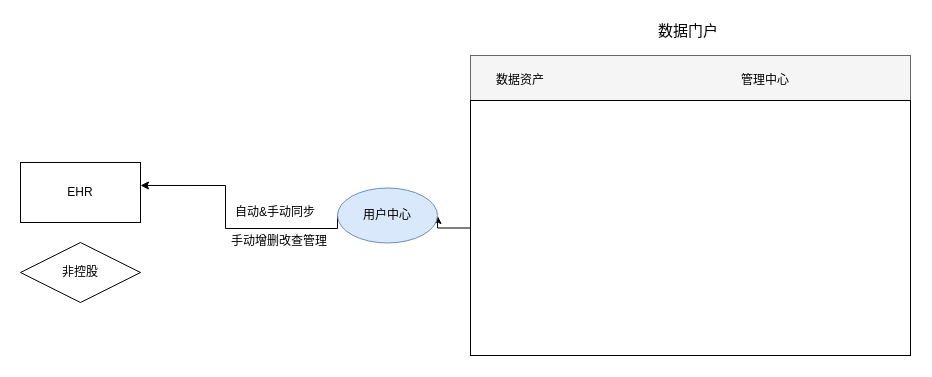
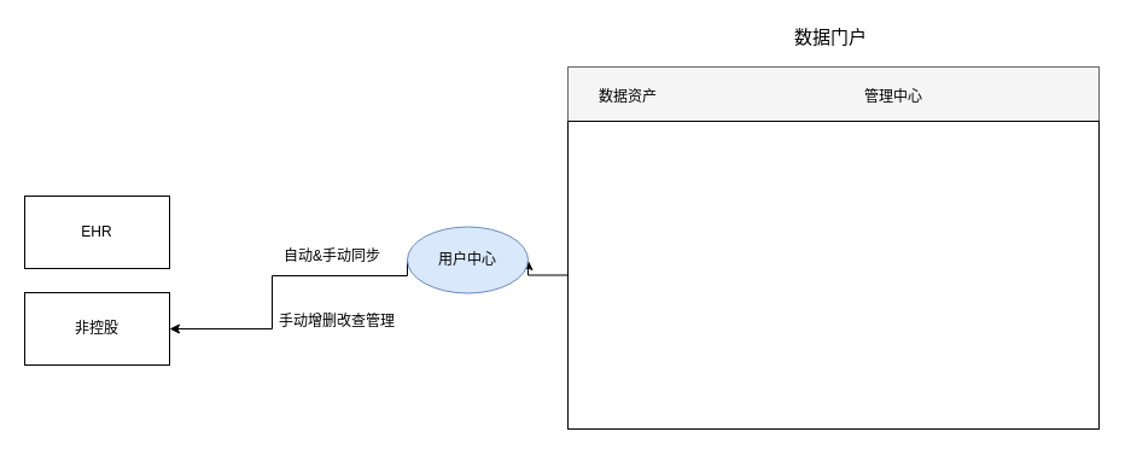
- <mxCell id="13" value="管理中心" style="text;html=1;strokeColor=none;fillColor=none;align=center;verticalAlign=middle;whiteSpace=wrap;rounded=0;" parent="1" vertex="1"><mxGeometry x="735" y="70" width="60" height="20" as="geometry" /></mxCell>
+ <mxCell id="13" value="管理中心" style="text;html=1;strokeColor=none;fillColor=none;align=center;verticalAlign=middle;whiteSpace=wrap;rounded=0;" parent="1" vertex="1"><mxGeometry x="710" y="70" width="60" height="20" as="geometry" /></mxCell>
- <mxCell id="4" style="edgeStyle=orthogonalEdgeStyle;rounded=0;orthogonalLoop=1;jettySize=auto;html=1;entryX=1;entryY=0.383;entryDx=0;entryDy=0;entryPerimeter=0;exitX=0;exitY=0.5;exitDx=0;exitDy=0;" parent="1" source="11" target="5" edge="1"><mxGeometry relative="1" as="geometry"><mxPoint x="300" y="227" as="sourcePoint" /><Array as="points"><mxPoint x="225" y="228" /><mxPoint x="225" y="185" /></Array></mxGeometry></mxCell>
- <mxCell id="14" value="手动增删改查管理" style="text;html=1;strokeColor=none;fillColor=none;align=center;verticalAlign=middle;whiteSpace=wrap;rounded=0;" parent="1" vertex="1"><mxGeometry x="227" y="231" width="104" height="20" as="geometry" /></mxCell>
+ <mxCell id="14" value="手动增删改查管理" style="text;html=1;strokeColor=none;fillColor=none;align=center;verticalAlign=middle;whiteSpace=wrap;rounded=0;" parent="1" vertex="1"><mxGeometry x="227" y="256" width="104" height="20" as="geometry" /></mxCell>
- <mxCell id="6" value="非控股" style="rhombus;whiteSpace=wrap;html=1;" parent="1" vertex="1"><mxGeometry x="20" y="242" width="120" height="60" as="geometry" /></mxCell>
+ <mxCell id="6" value="非控股" style="rounded=0;whiteSpace=wrap;html=1;" parent="1" vertex="1"><mxGeometry x="20" y="242" width="120" height="60" as="geometry" /></mxCell>
+ <mxCell id="3" style="edgeStyle=orthogonalEdgeStyle;rounded=0;orthogonalLoop=1;jettySize=auto;html=1;exitX=0;exitY=0.5;exitDx=0;exitDy=0;entryX=1;entryY=0.5;entryDx=0;entryDy=0;" parent="1" source="11" target="6" edge="1"><mxGeometry relative="1" as="geometry"><mxPoint x="300" y="227" as="sourcePoint" /><Array as="points"><mxPoint x="225" y="228" /><mxPoint x="225" y="272" /></Array></mxGeometry></mxCell>
